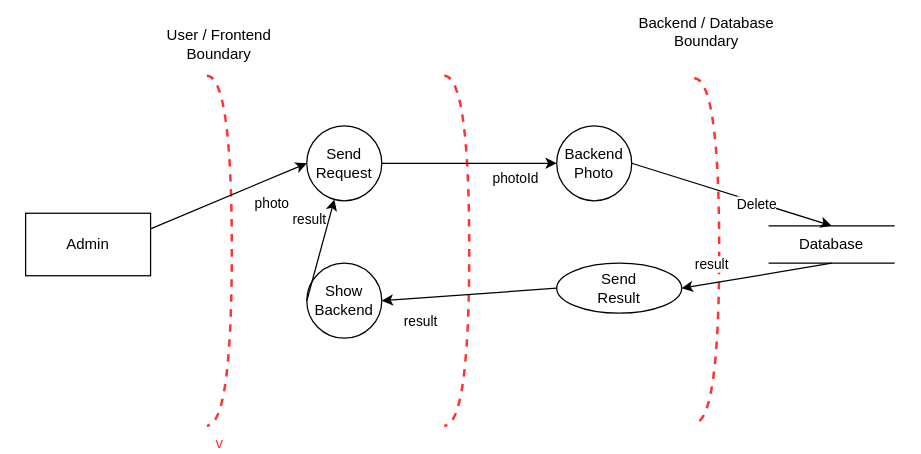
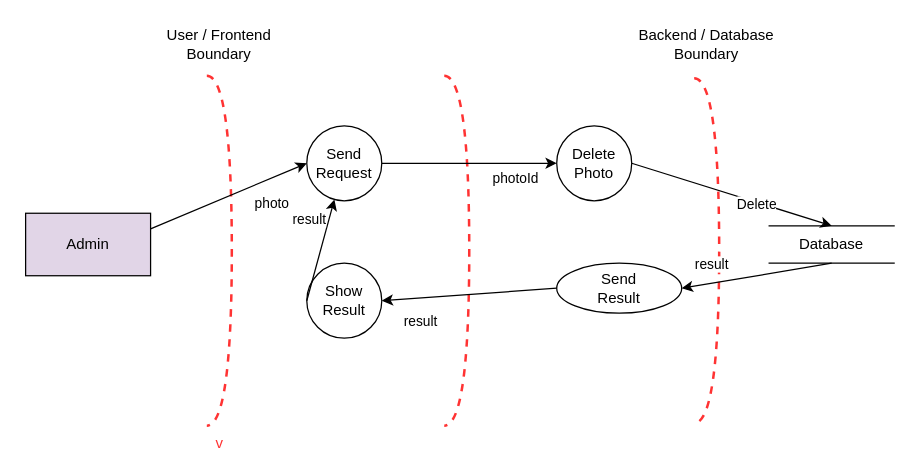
- <mxCell id="8" value="Backend / Database Boundary" style="text;html=1;align=center;verticalAlign=middle;whiteSpace=wrap;rounded=0;" parent="1" vertex="1"><mxGeometry x="505" y="10" width="120" height="30" as="geometry" /></mxCell>
+ <mxCell id="8" value="Backend / Database Boundary" style="text;html=1;align=center;verticalAlign=middle;whiteSpace=wrap;rounded=0;" parent="1" vertex="1"><mxGeometry x="505" y="20" width="120" height="30" as="geometry" /></mxCell>
- <mxCell id="15" value="Backend&lt;div&gt;Photo&lt;/div&gt;" style="shape=ellipse;html=1;dashed=0;whiteSpace=wrap;perimeter=ellipsePerimeter;" parent="1" vertex="1"><mxGeometry x="445" y="100" width="60" height="60" as="geometry" /></mxCell>
+ <mxCell id="15" value="Delete&lt;div&gt;Photo&lt;/div&gt;" style="shape=ellipse;html=1;dashed=0;whiteSpace=wrap;perimeter=ellipsePerimeter;" parent="1" vertex="1"><mxGeometry x="445" y="100" width="60" height="60" as="geometry" /></mxCell>
- <mxCell id="2" value="Admin" style="html=1;dashed=0;whiteSpace=wrap;" parent="1" vertex="1"><mxGeometry x="20" y="170" width="100" height="50" as="geometry" /></mxCell>
+ <mxCell id="2" value="Admin" style="html=1;dashed=0;whiteSpace=wrap;fillColor=#e1d5e7;" parent="1" vertex="1"><mxGeometry x="20" y="170" width="100" height="50" as="geometry" /></mxCell>
- <mxCell id="11" value="Show Backend" style="shape=ellipse;html=1;dashed=0;whiteSpace=wrap;perimeter=ellipsePerimeter;" parent="1" vertex="1"><mxGeometry x="245" y="210" width="60" height="60" as="geometry" /></mxCell>
+ <mxCell id="11" value="Show Result" style="shape=ellipse;html=1;dashed=0;whiteSpace=wrap;perimeter=ellipsePerimeter;" parent="1" vertex="1"><mxGeometry x="245" y="210" width="60" height="60" as="geometry" /></mxCell>
